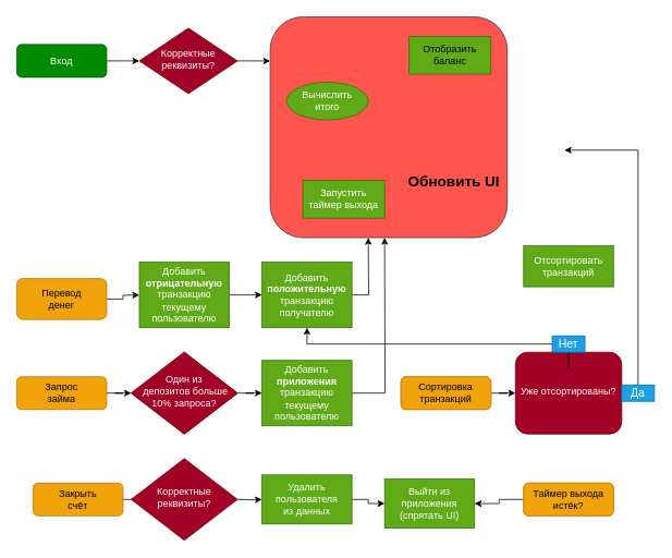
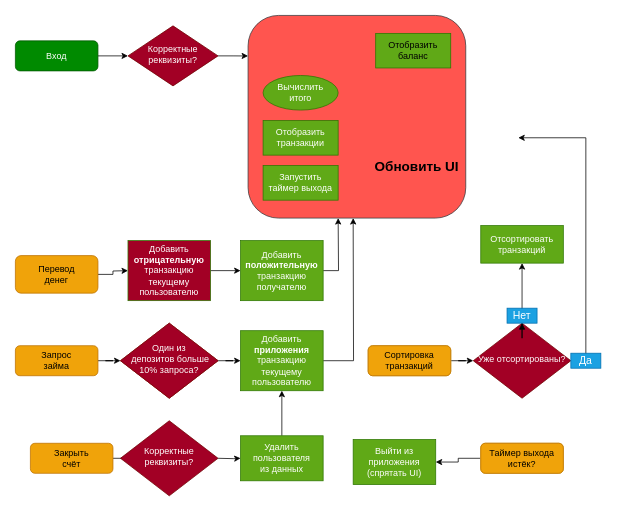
+ <mxCell id="8" value="Отобразить&lt;br&gt;транзакции" style="rounded=0;whiteSpace=wrap;html=1;fillColor=#60a917;strokeColor=#2D7600;fontColor=#ffffff;" parent="1" vertex="1"><mxGeometry x="350" y="160" width="100" height="46.11" as="geometry" /></mxCell>
- <mxCell id="9" value="Запустить&lt;br&gt;таймер выхода" style="rounded=0;whiteSpace=wrap;html=1;fillColor=#60a917;strokeColor=#2D7600;fontColor=#ffffff;" parent="1" vertex="1"><mxGeometry x="370" y="220" width="100" height="46.11" as="geometry" /></mxCell>
+ <mxCell id="9" value="Запустить&lt;br&gt;таймер выхода" style="rounded=0;whiteSpace=wrap;html=1;fillColor=#60a917;strokeColor=#2D7600;fontColor=#ffffff;" parent="1" vertex="1"><mxGeometry x="350" y="220" width="100" height="46.11" as="geometry" /></mxCell>
- <mxCell id="19" value="Добавить&lt;br&gt;&lt;b&gt;отрицательную&lt;/b&gt;&lt;br&gt;транзакцию&lt;br&gt;текущему&lt;br&gt;пользователю" style="rounded=0;whiteSpace=wrap;html=1;fillColor=#60a917;strokeColor=#2D7600;fontColor=#ffffff;" parent="1" vertex="1"><mxGeometry x="170" y="320" width="110" height="80" as="geometry" /></mxCell>
+ <mxCell id="19" value="Добавить&lt;br&gt;&lt;b&gt;отрицательную&lt;/b&gt;&lt;br&gt;транзакцию&lt;br&gt;текущему&lt;br&gt;пользователю" style="rounded=0;whiteSpace=wrap;html=1;fillColor=#a20025;strokeColor=#2D7600;fontColor=#ffffff;" parent="1" vertex="1"><mxGeometry x="170" y="320" width="110" height="80" as="geometry" /></mxCell>
- <mxCell id="33" value="" style="edgeStyle=orthogonalEdgeStyle;rounded=0;orthogonalLoop=1;jettySize=auto;html=1;fontSize=18;startArrow=none;" parent="1" source="47" target="21" edge="1"><mxGeometry relative="1" as="geometry" /></mxCell>
+ <mxCell id="33" value="" style="edgeStyle=orthogonalEdgeStyle;rounded=0;orthogonalLoop=1;jettySize=auto;html=1;fontSize=18;startArrow=none;" parent="1" source="47" target="36" edge="1"><mxGeometry relative="1" as="geometry" /></mxCell>
- <mxCell id="46" value="" style="edgeStyle=orthogonalEdgeStyle;rounded=0;orthogonalLoop=1;jettySize=auto;html=1;fontSize=18;endArrow=none;" parent="1" source="35" target="47" edge="1"><mxGeometry relative="1" as="geometry"><mxPoint x="695" y="430" as="sourcePoint" /><mxPoint x="695" y="370" as="targetPoint" /></mxGeometry></mxCell>
+ <mxCell id="46" value="" style="edgeStyle=orthogonalEdgeStyle;rounded=0;orthogonalLoop=1;jettySize=auto;html=1;fontSize=18;endArrow=block;" parent="1" source="35" target="47" edge="1"><mxGeometry relative="1" as="geometry"><mxPoint x="695" y="430" as="sourcePoint" /><mxPoint x="695" y="370" as="targetPoint" /></mxGeometry></mxCell>
- <mxCell id="35" value="Уже отсортированы?" style="whiteSpace=wrap;html=1;shadow=0;fontFamily=Helvetica;fontSize=12;align=center;strokeWidth=1;spacing=6;spacingTop=-4;fillColor=#a20025;strokeColor=#6F0000;fontColor=#ffffff;rounded=1;" parent="1" vertex="1"><mxGeometry x="630" y="430" width="130" height="100" as="geometry" /></mxCell>
+ <mxCell id="35" value="Уже отсортированы?" style="rhombus;whiteSpace=wrap;html=1;shadow=0;fontFamily=Helvetica;fontSize=12;align=center;strokeWidth=1;spacing=6;spacingTop=-4;fillColor=#a20025;strokeColor=#6F0000;fontColor=#ffffff;" parent="1" vertex="1"><mxGeometry x="630" y="430" width="130" height="100" as="geometry" /></mxCell>
- <mxCell id="27" value="" style="edgeStyle=orthogonalEdgeStyle;rounded=0;orthogonalLoop=1;jettySize=auto;html=1;fontSize=18;" parent="1" source="28" target="30" edge="1"><mxGeometry relative="1" as="geometry" /></mxCell>
+ <mxCell id="27" value="" style="edgeStyle=orthogonalEdgeStyle;rounded=0;orthogonalLoop=1;jettySize=auto;html=1;fontSize=18;" parent="1" source="28" target="23" edge="1"><mxGeometry relative="1" as="geometry" /></mxCell>
